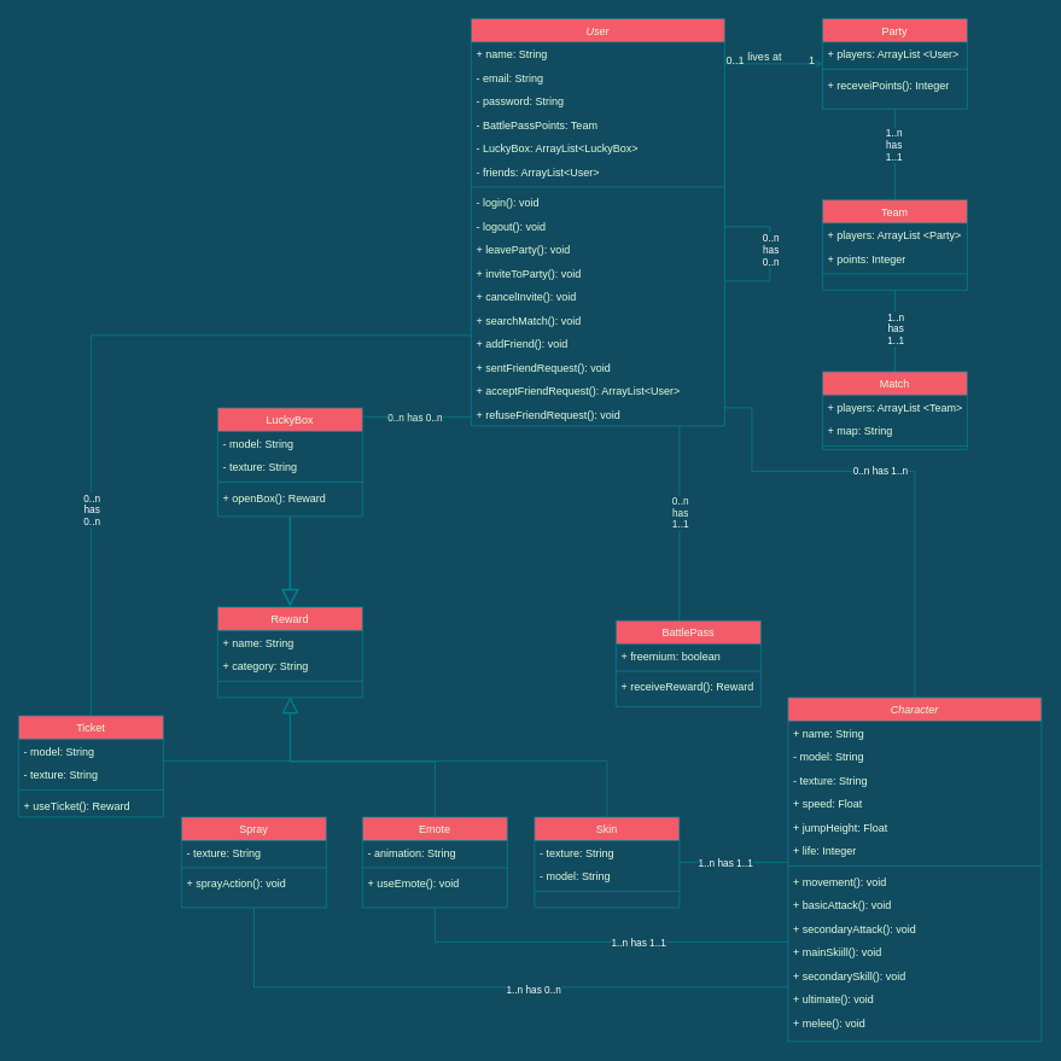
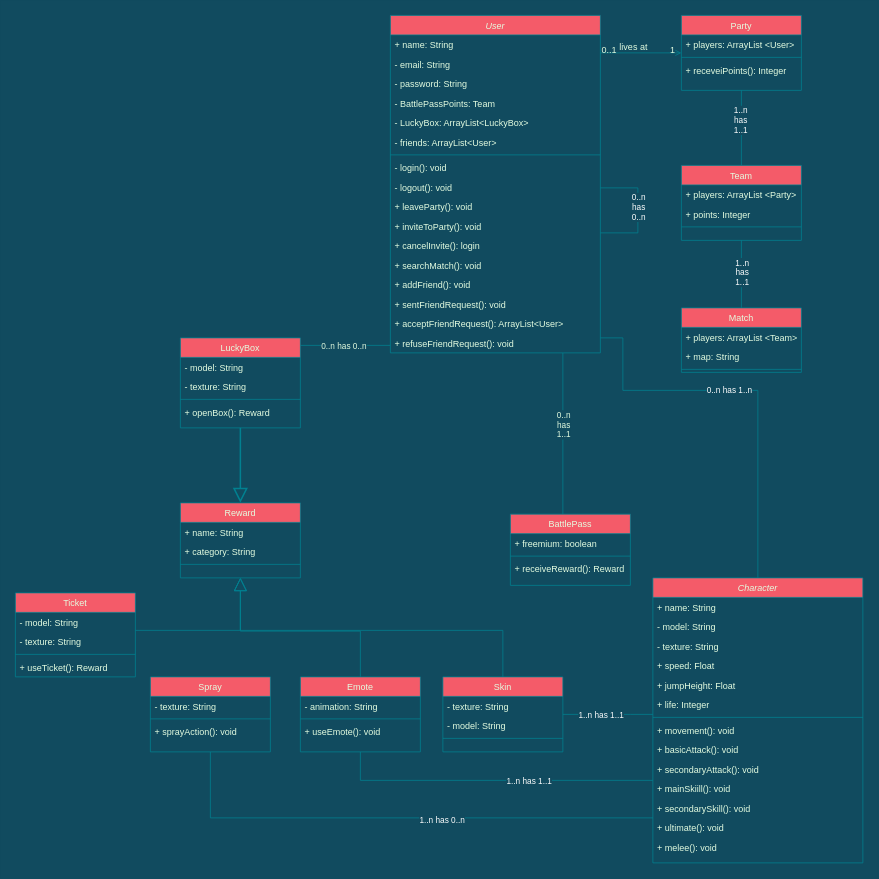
- <mxCell id="16" value="+ cancelInvite(): void" style="text;align=left;verticalAlign=top;spacingLeft=4;spacingRight=4;overflow=hidden;rotatable=0;points=[[0,0.5],[1,0.5]];portConstraint=eastwest;fontColor=#E4FDE1;" parent="4" vertex="1"><mxGeometry y="294" width="280" height="26" as="geometry" /></mxCell>
+ <mxCell id="16" value="+ cancelInvite(): login" style="text;align=left;verticalAlign=top;spacingLeft=4;spacingRight=4;overflow=hidden;rotatable=0;points=[[0,0.5],[1,0.5]];portConstraint=eastwest;fontColor=#E4FDE1;" parent="4" vertex="1"><mxGeometry y="294" width="280" height="26" as="geometry" /></mxCell>
- <mxCell id="51" style="edgeStyle=orthogonalEdgeStyle;rounded=0;orthogonalLoop=1;jettySize=auto;html=1;strokeColor=#028090;fontColor=#E4FDE1;endArrow=none;endFill=0;endSize=15;fillColor=#F45B69;" parent="1" source="53" target="4" edge="1"><mxGeometry relative="1" as="geometry"><Array as="points"><mxPoint x="100" y="370" /></Array></mxGeometry></mxCell>
- <mxCell id="52" value="0..n&lt;br&gt;has&lt;br&gt;0..n" style="edgeLabel;html=1;align=center;verticalAlign=middle;resizable=0;points=[];fontColor=#FFFFFF;labelBackgroundColor=#114B5F;" parent="51" vertex="1" connectable="0"><mxGeometry x="-0.451" y="2" relative="1" as="geometry"><mxPoint x="2" y="3" as="offset" /></mxGeometry></mxCell>
